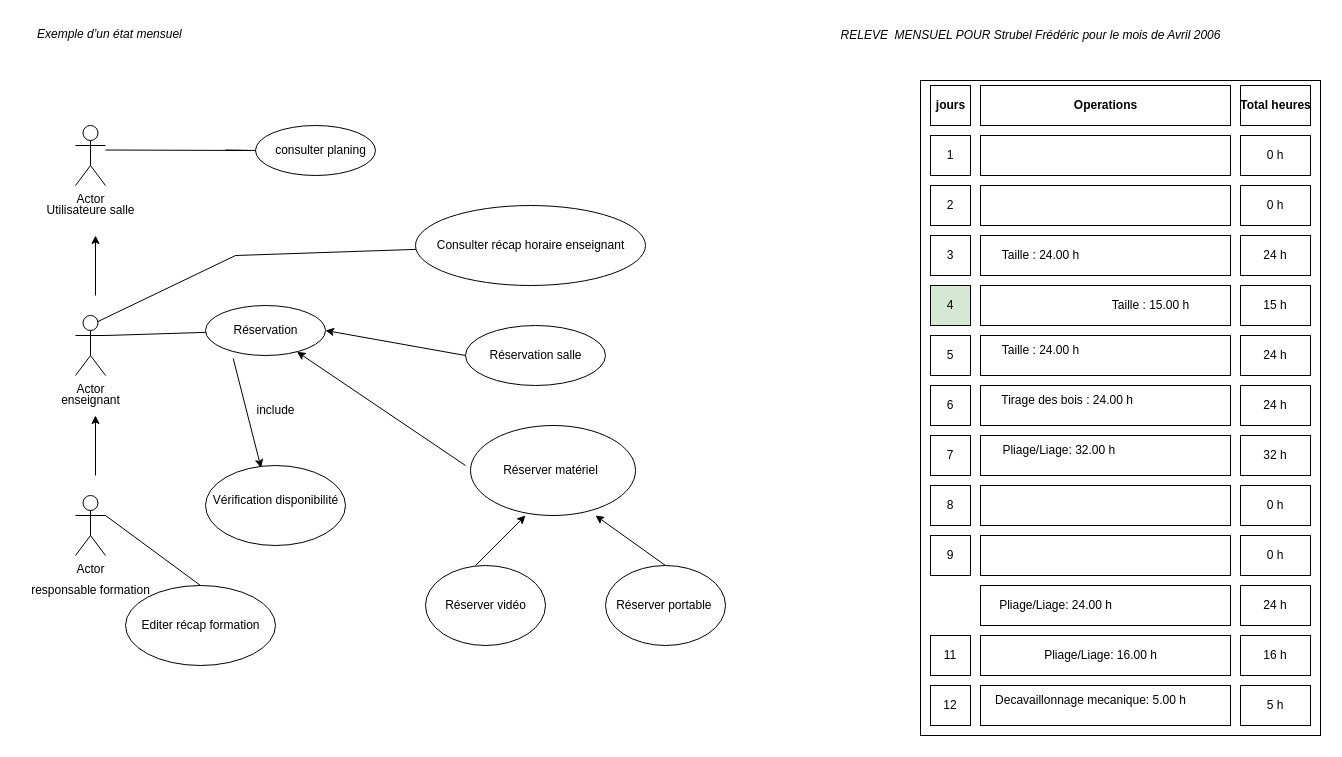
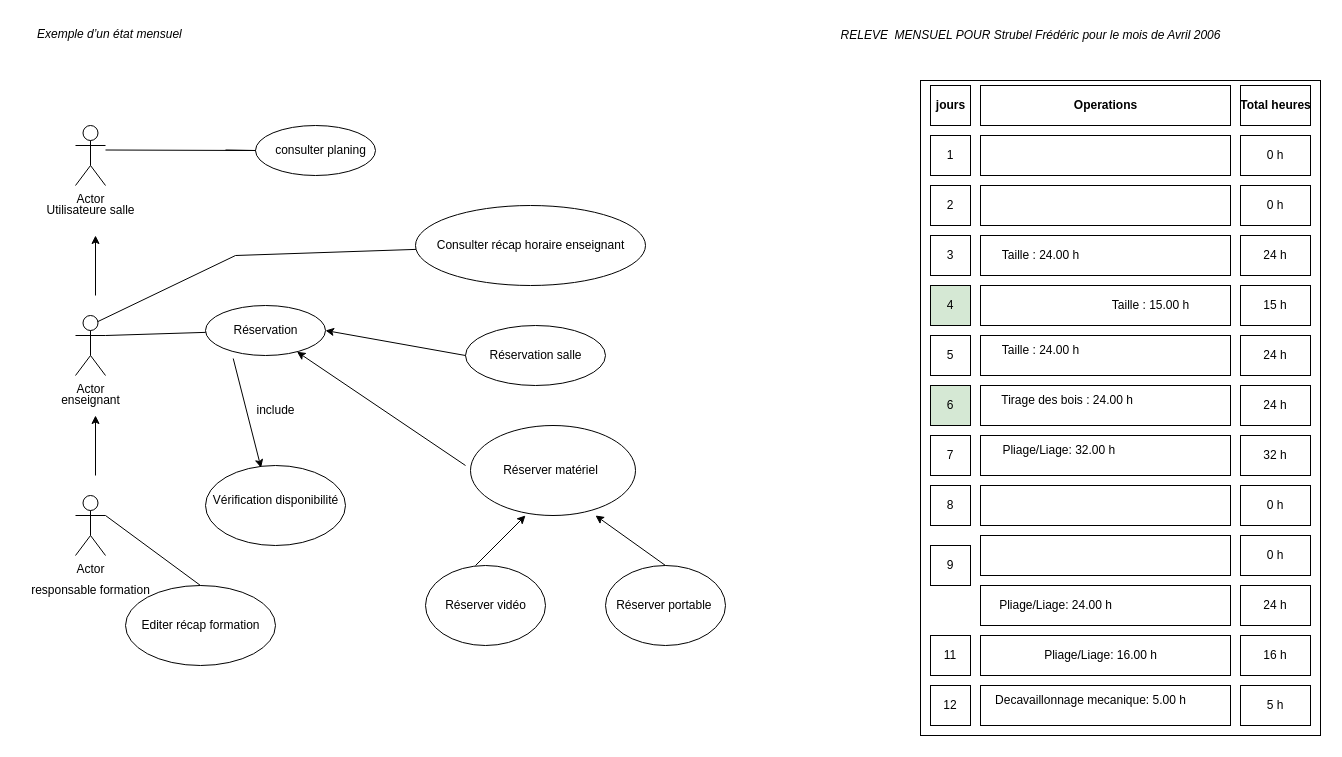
- <mxCell id="14" value="6" style="rounded=0;whiteSpace=wrap;html=1;" parent="1" vertex="1"><mxGeometry x="930" y="385" width="40" height="40" as="geometry" /></mxCell>
+ <mxCell id="14" value="6" style="rounded=0;whiteSpace=wrap;html=1;fillColor=#d5e8d4;" parent="1" vertex="1"><mxGeometry x="930" y="385" width="40" height="40" as="geometry" /></mxCell>
- <mxCell id="16" value="9" style="rounded=0;whiteSpace=wrap;html=1;" parent="1" vertex="1"><mxGeometry x="930" y="535" width="40" height="40" as="geometry" /></mxCell>
+ <mxCell id="16" value="9" style="rounded=0;whiteSpace=wrap;html=1;" parent="1" vertex="1"><mxGeometry x="930" y="545" width="40" height="40" as="geometry" /></mxCell>
